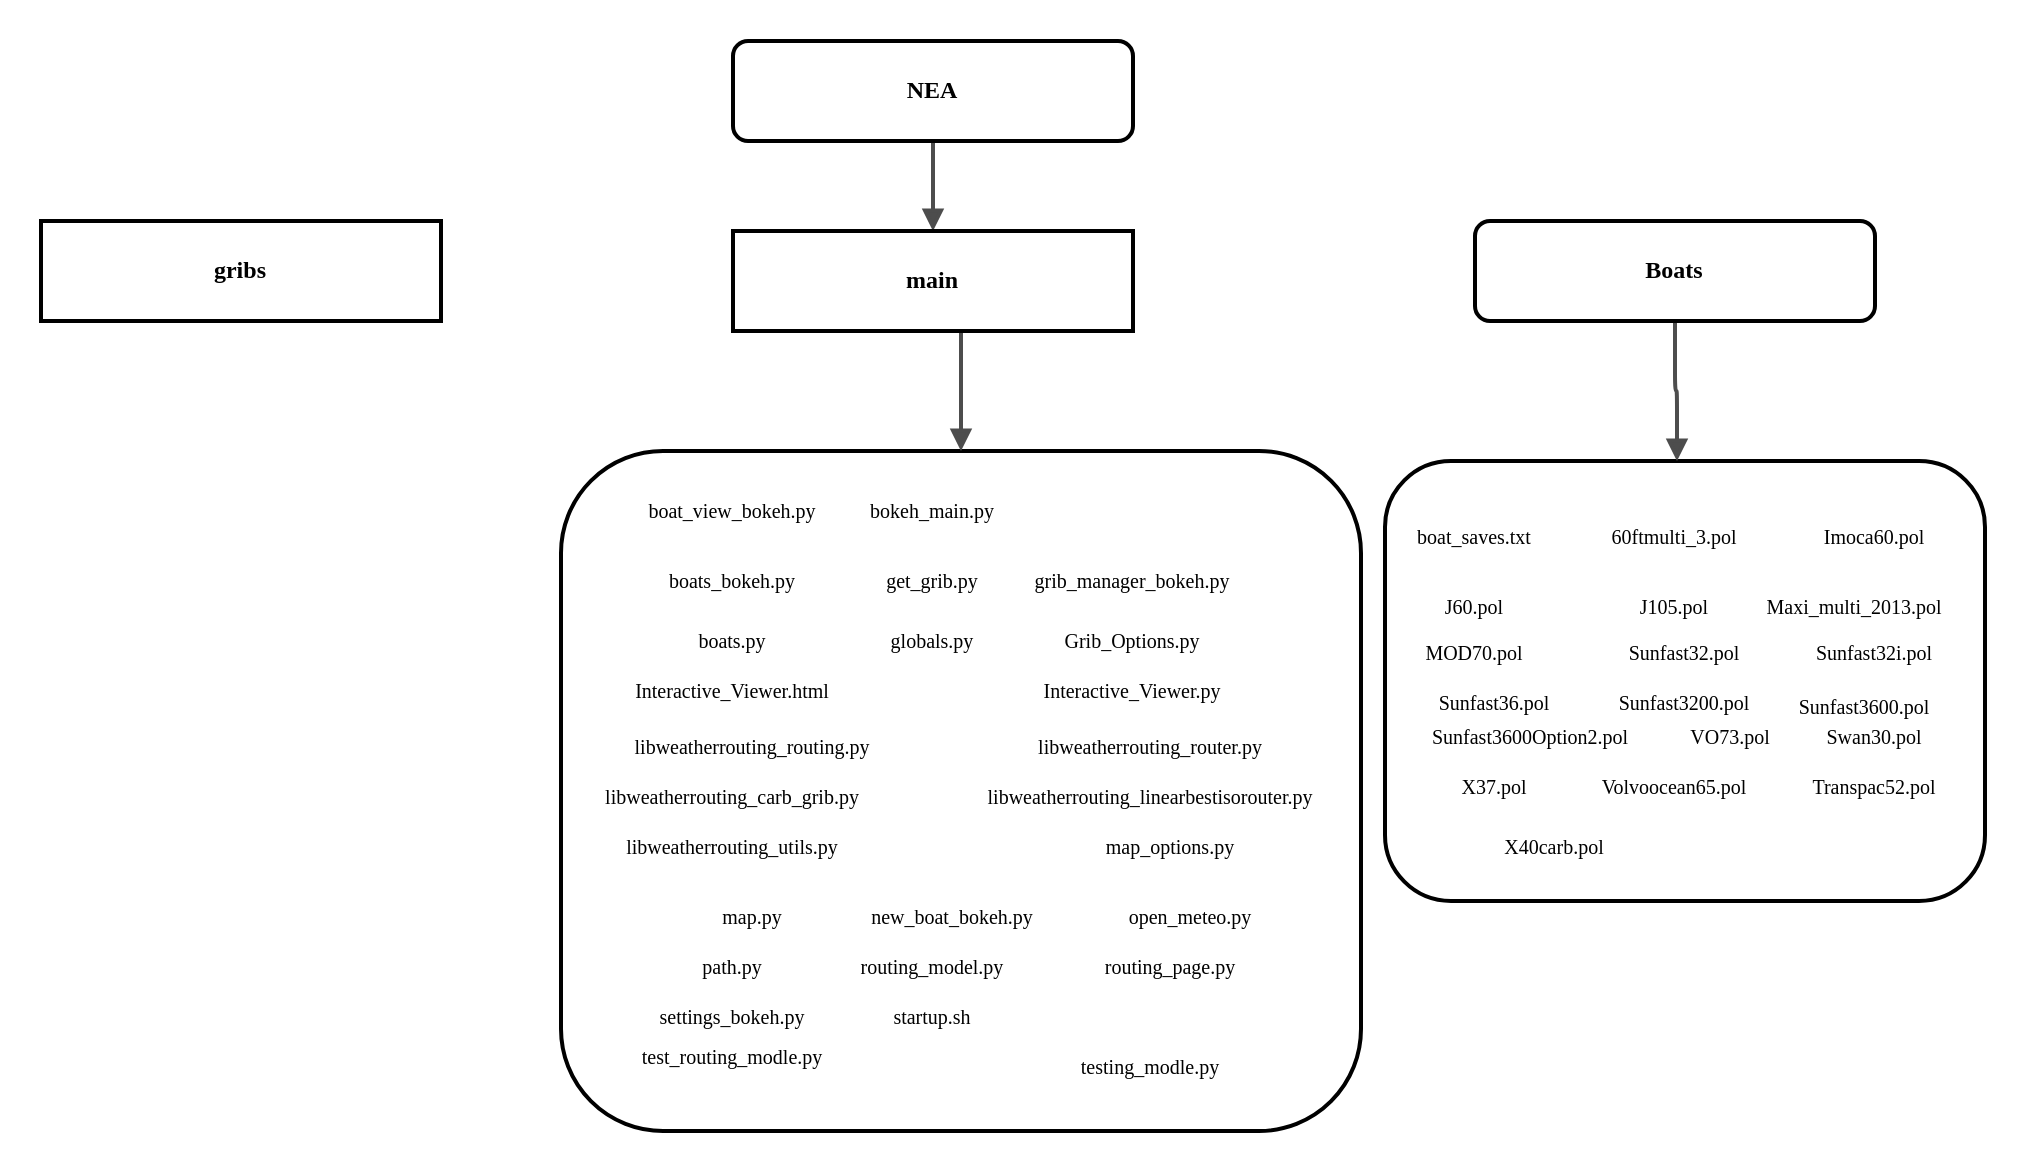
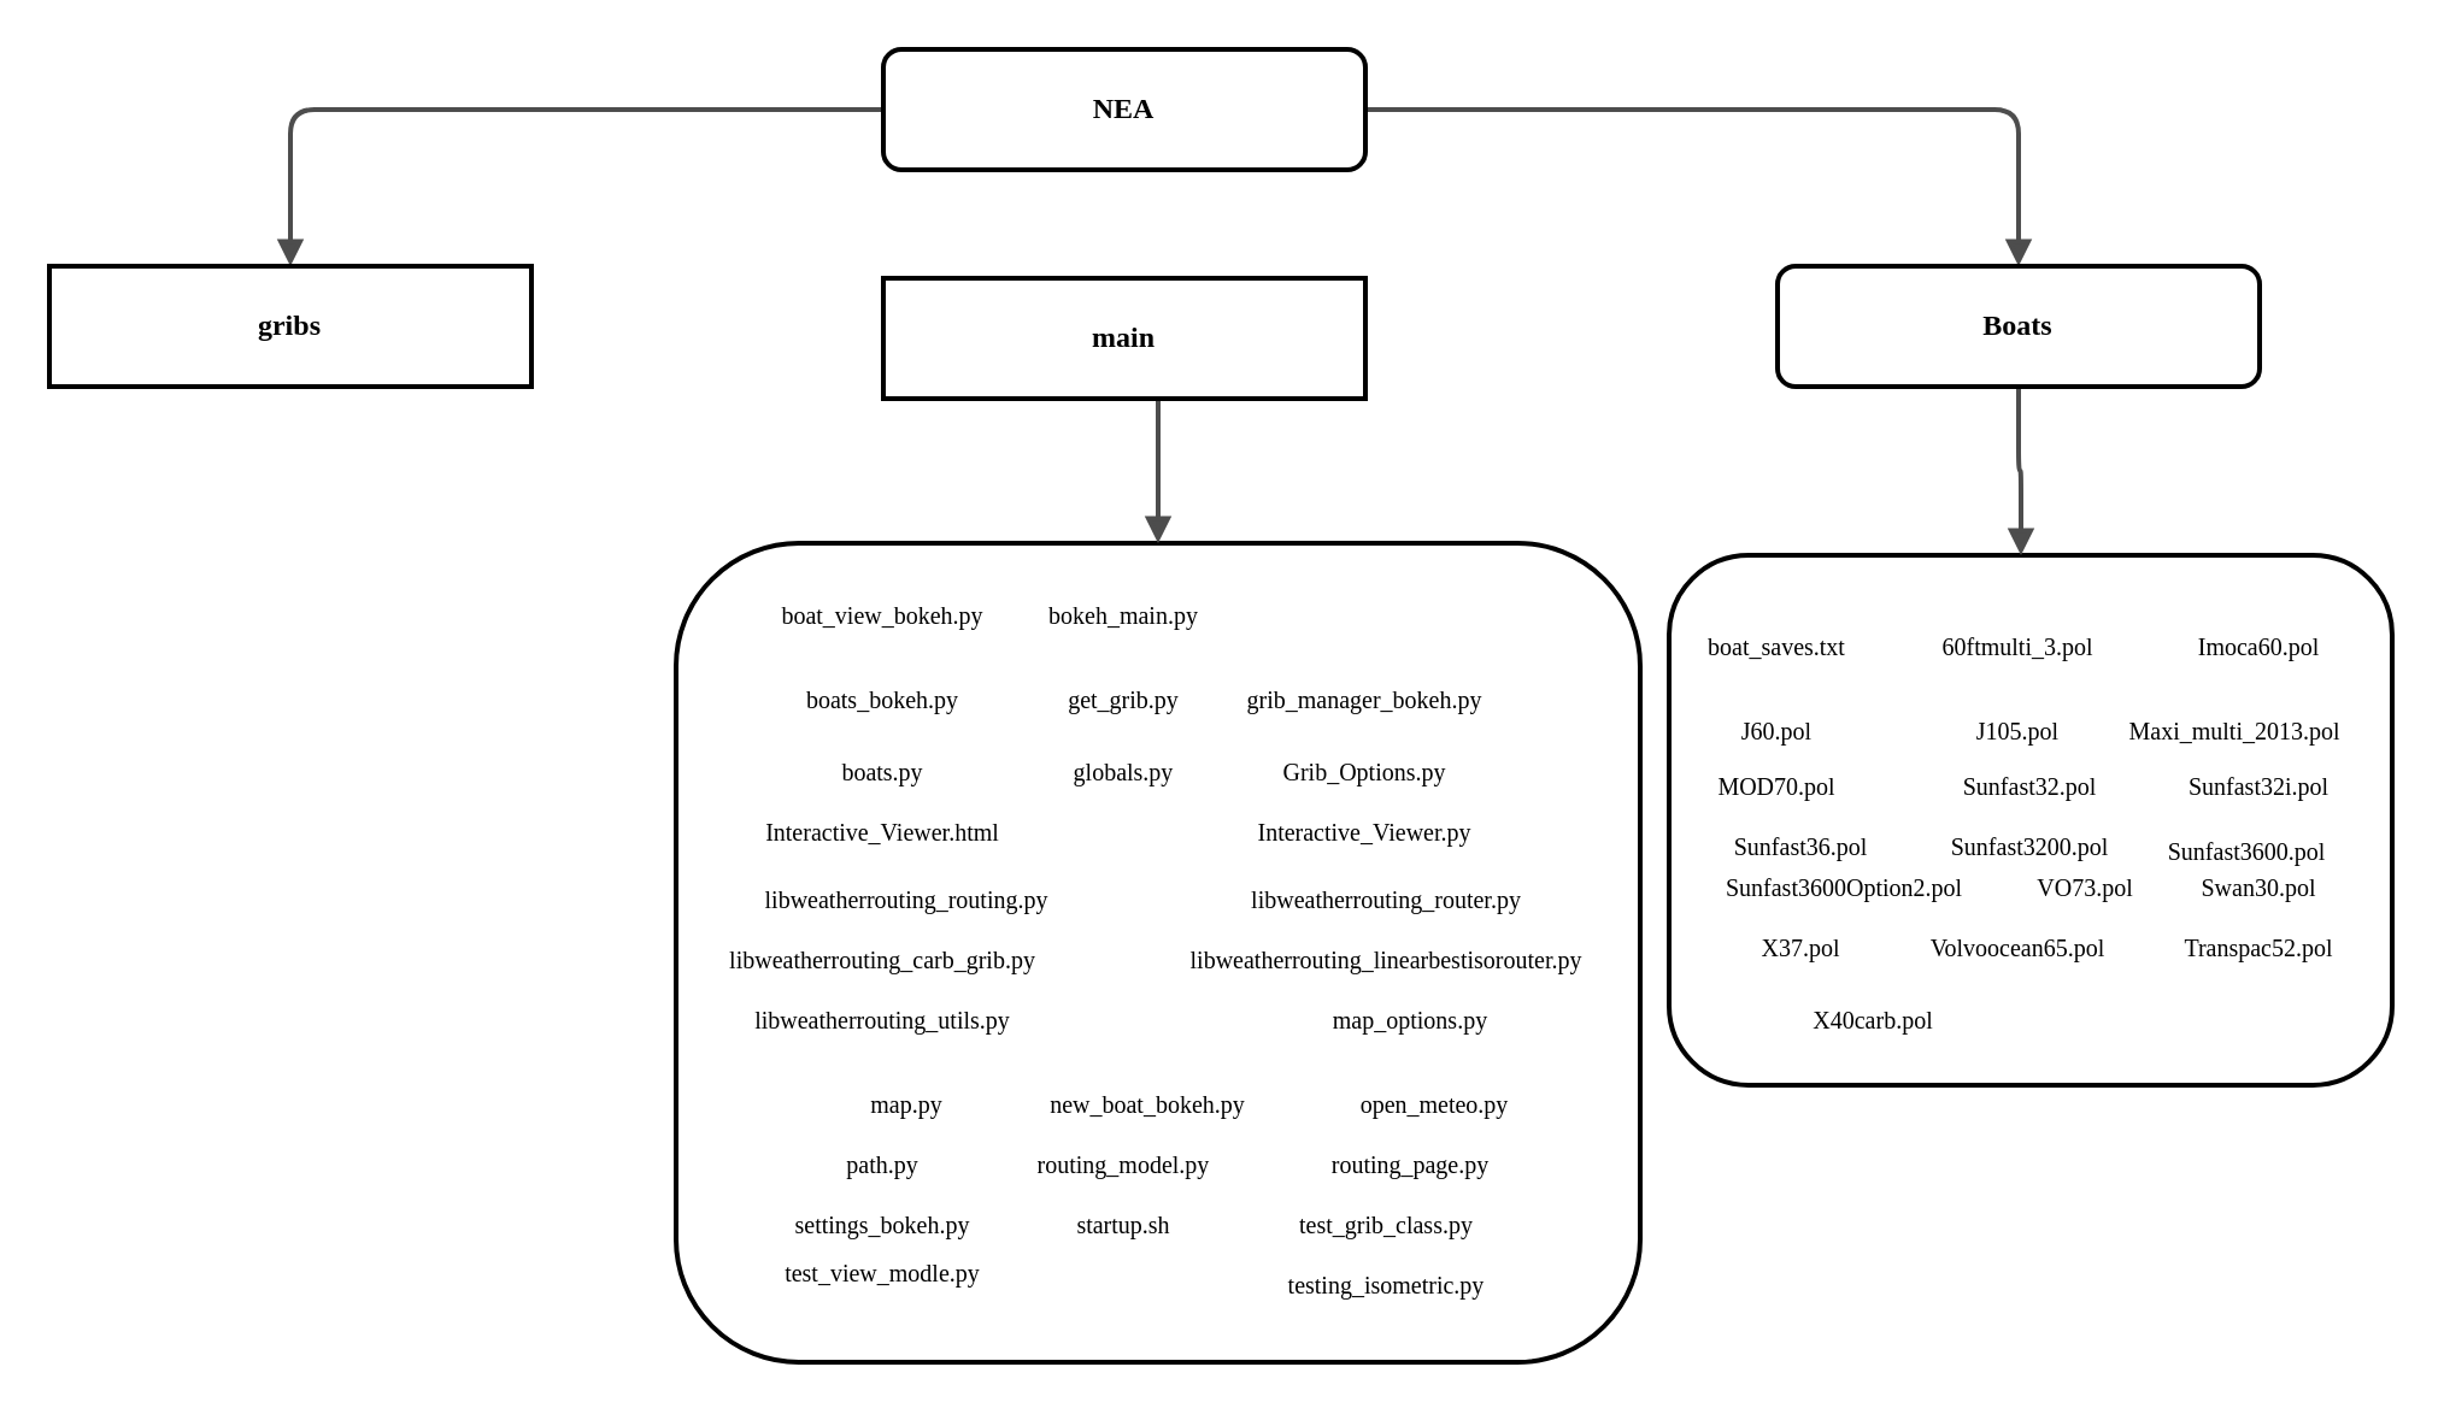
+ <mxCell id="5" value="" style="edgeStyle=orthogonalEdgeStyle;rounded=1;html=1;labelBackgroundColor=none;endArrow=block;endFill=1;strokeColor=#4D4D4D;strokeWidth=2;fontFamily=Verdana;fontSize=12;fontStyle=1" parent="1" source="15" target="16" edge="1"><mxGeometry relative="1" as="geometry" /></mxCell>
- <mxCell id="4" value="" style="edgeStyle=orthogonalEdgeStyle;rounded=1;html=1;labelBackgroundColor=none;endArrow=block;endFill=1;strokeColor=#4D4D4D;strokeWidth=2;fontFamily=Verdana;fontSize=12;fontStyle=1;" parent="1" source="15" target="13" edge="1"><mxGeometry relative="1" as="geometry" /></mxCell>
+ <mxCell id="4" value="" style="edgeStyle=orthogonalEdgeStyle;rounded=1;html=1;labelBackgroundColor=none;endArrow=block;endFill=1;strokeColor=#4D4D4D;strokeWidth=2;fontFamily=Verdana;fontSize=12;fontStyle=1" parent="1" source="15" target="14" edge="1"><mxGeometry relative="1" as="geometry" /></mxCell>
+ <mxCell id="36" value="test_grib_class.py" style="text;html=1;strokeColor=none;fillColor=none;align=center;verticalAlign=middle;whiteSpace=wrap;rounded=1;shadow=0;comic=0;fontFamily=Verdana;fontSize=10;" vertex="1" parent="1"><mxGeometry x="530" y="495" width="90" height="25" as="geometry" /></mxCell>
- <mxCell id="37" value="test_routing_modle.py" style="text;html=1;strokeColor=none;fillColor=none;align=center;verticalAlign=middle;whiteSpace=wrap;rounded=1;shadow=0;comic=0;fontFamily=Verdana;fontSize=10;" vertex="1" parent="1"><mxGeometry x="321" y="515" width="90" height="25" as="geometry" /></mxCell>
+ <mxCell id="37" value="test_view_modle.py" style="text;html=1;strokeColor=none;fillColor=none;align=center;verticalAlign=middle;whiteSpace=wrap;rounded=1;shadow=0;comic=0;fontFamily=Verdana;fontSize=10;" vertex="1" parent="1"><mxGeometry x="321" y="515" width="90" height="25" as="geometry" /></mxCell>
- <mxCell id="38" value="testing_modle.py" style="text;html=1;strokeColor=none;fillColor=none;align=center;verticalAlign=middle;whiteSpace=wrap;rounded=1;shadow=0;comic=0;fontFamily=Verdana;fontSize=10;" vertex="1" parent="1"><mxGeometry x="530" y="520" width="90" height="25" as="geometry" /></mxCell>
+ <mxCell id="38" value="testing_isometric.py" style="text;html=1;strokeColor=none;fillColor=none;align=center;verticalAlign=middle;whiteSpace=wrap;rounded=1;shadow=0;comic=0;fontFamily=Verdana;fontSize=10;" vertex="1" parent="1"><mxGeometry x="530" y="520" width="90" height="25" as="geometry" /></mxCell>
